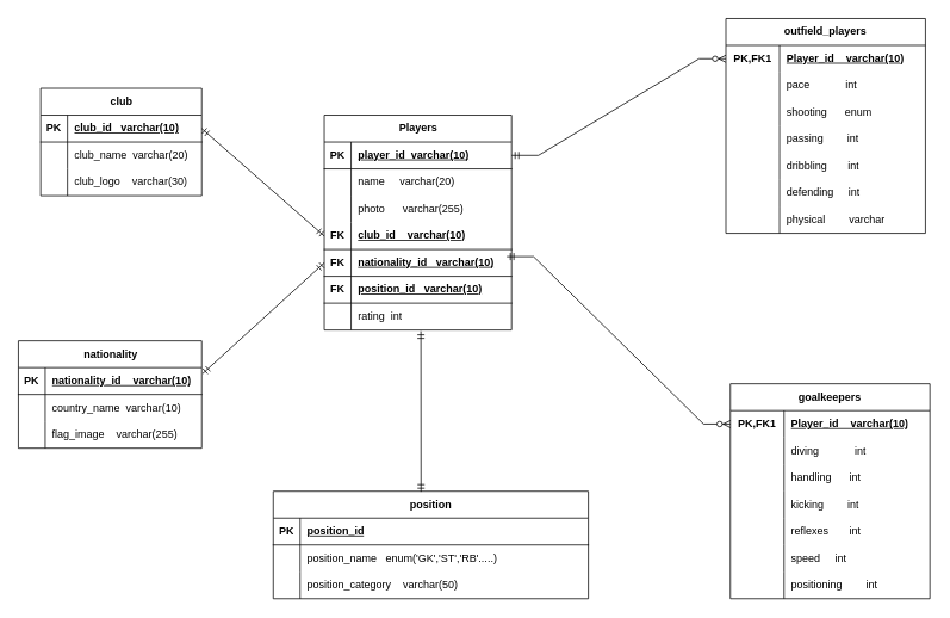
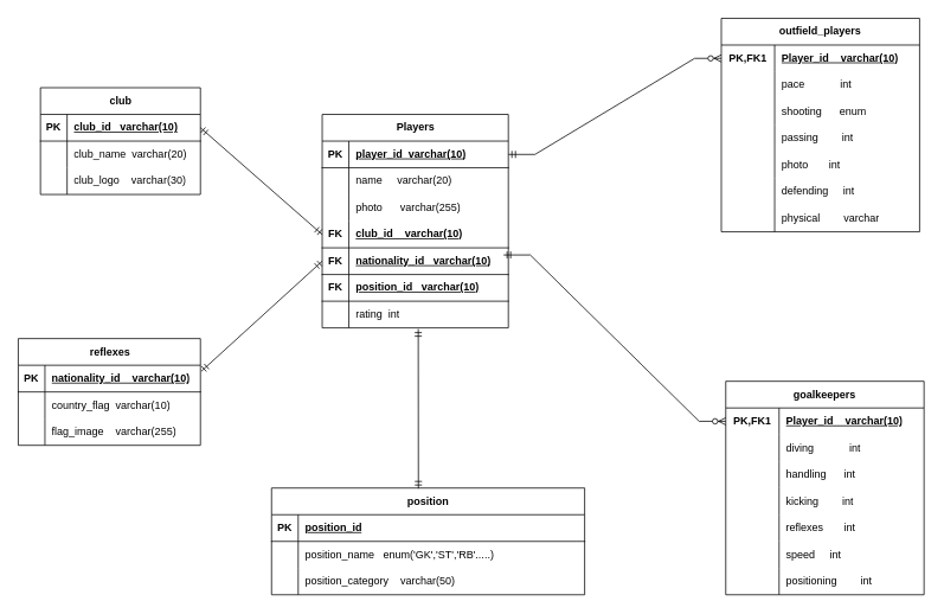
- <mxCell id="69" value="dribbling&amp;nbsp;&amp;nbsp;&amp;nbsp;&amp;nbsp;&amp;nbsp;&amp;nbsp; int" style="shape=partialRectangle;connectable=0;fillColor=none;top=0;left=0;bottom=0;right=0;align=left;spacingLeft=6;overflow=hidden;html=1;whiteSpace=wrap;" vertex="1" parent="67"><mxGeometry x="60" width="163.056" height="30" as="geometry"><mxRectangle width="163.056" height="30" as="alternateBounds" /></mxGeometry></mxCell>
+ <mxCell id="69" value="photo&amp;nbsp;&amp;nbsp;&amp;nbsp;&amp;nbsp;&amp;nbsp;&amp;nbsp; int" style="shape=partialRectangle;connectable=0;fillColor=none;top=0;left=0;bottom=0;right=0;align=left;spacingLeft=6;overflow=hidden;html=1;whiteSpace=wrap;" vertex="1" parent="67"><mxGeometry x="60" width="163.056" height="30" as="geometry"><mxRectangle width="163.056" height="30" as="alternateBounds" /></mxGeometry></mxCell>
- <mxCell id="34" value="nationality" style="shape=table;startSize=30;container=1;collapsible=1;childLayout=tableLayout;fixedRows=1;rowLines=0;fontStyle=1;align=center;resizeLast=1;html=1;" vertex="1" parent="1"><mxGeometry x="20.06" y="380" width="204.935" height="120" as="geometry" /></mxCell>
+ <mxCell id="34" value="reflexes" style="shape=table;startSize=30;container=1;collapsible=1;childLayout=tableLayout;fixedRows=1;rowLines=0;fontStyle=1;align=center;resizeLast=1;html=1;" vertex="1" parent="1"><mxGeometry x="20.06" y="380" width="204.935" height="120" as="geometry" /></mxCell>
- <mxCell id="40" value="country_name&amp;nbsp; varchar(10)" style="shape=partialRectangle;connectable=0;fillColor=none;top=0;left=0;bottom=0;right=0;align=left;spacingLeft=6;overflow=hidden;whiteSpace=wrap;html=1;" vertex="1" parent="38"><mxGeometry x="30" width="174.935" height="30" as="geometry"><mxRectangle width="174.935" height="30" as="alternateBounds" /></mxGeometry></mxCell>
+ <mxCell id="40" value="country_flag&amp;nbsp; varchar(10)" style="shape=partialRectangle;connectable=0;fillColor=none;top=0;left=0;bottom=0;right=0;align=left;spacingLeft=6;overflow=hidden;whiteSpace=wrap;html=1;" vertex="1" parent="38"><mxGeometry x="30" width="174.935" height="30" as="geometry"><mxRectangle width="174.935" height="30" as="alternateBounds" /></mxGeometry></mxCell>
